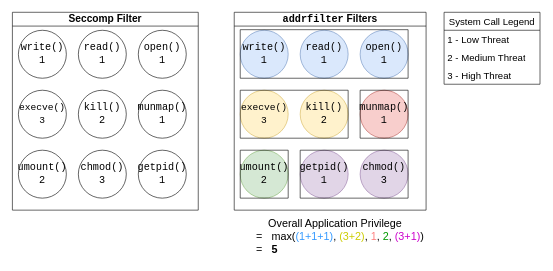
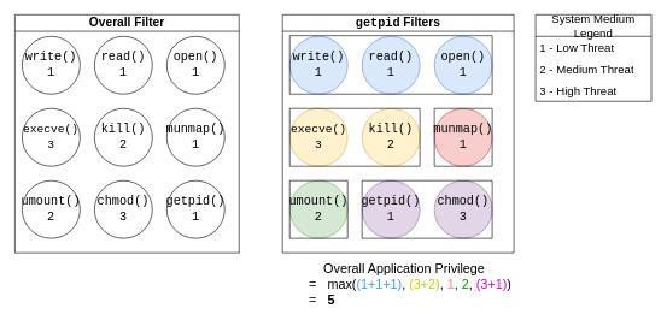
- <mxCell id="9" value="&lt;font style=&quot;font-size: 17px;&quot;&gt;Seccomp Filter&lt;/font&gt;" style="swimlane;whiteSpace=wrap;html=1;" vertex="1" parent="1"><mxGeometry x="20" y="20" width="310" height="330" as="geometry" /></mxCell>
+ <mxCell id="9" value="&lt;font style=&quot;font-size: 17px;&quot;&gt;Overall Filter&lt;/font&gt;" style="swimlane;whiteSpace=wrap;html=1;" vertex="1" parent="1"><mxGeometry x="20" y="20" width="310" height="330" as="geometry" /></mxCell>
- <mxCell id="18" value="&lt;font style=&quot;font-size: 17px;&quot;&gt;&lt;font style=&quot;&quot; face=&quot;Courier New&quot;&gt;addrfilter&lt;/font&gt; Filters&lt;/font&gt;" style="swimlane;whiteSpace=wrap;html=1;" vertex="1" parent="1"><mxGeometry x="390" y="20" width="320" height="330" as="geometry" /></mxCell>
+ <mxCell id="18" value="&lt;font style=&quot;font-size: 17px;&quot;&gt;&lt;font style=&quot;&quot; face=&quot;Courier New&quot;&gt;getpid&lt;/font&gt; Filters&lt;/font&gt;" style="swimlane;whiteSpace=wrap;html=1;" vertex="1" parent="1"><mxGeometry x="390" y="20" width="320" height="330" as="geometry" /></mxCell>
- <mxCell id="27" value="System Call Legend" style="swimlane;fontStyle=0;childLayout=stackLayout;horizontal=1;startSize=30;horizontalStack=0;resizeParent=1;resizeParentMax=0;resizeLast=0;collapsible=1;marginBottom=0;whiteSpace=wrap;html=1;fontSize=16;" vertex="1" parent="1"><mxGeometry x="740" y="20" width="160" height="120" as="geometry" /></mxCell>
+ <mxCell id="27" value="System Medium Legend" style="swimlane;fontStyle=0;childLayout=stackLayout;horizontal=1;startSize=30;horizontalStack=0;resizeParent=1;resizeParentMax=0;resizeLast=0;collapsible=1;marginBottom=0;whiteSpace=wrap;html=1;fontSize=16;" vertex="1" parent="1"><mxGeometry x="740" y="20" width="160" height="120" as="geometry" /></mxCell>
